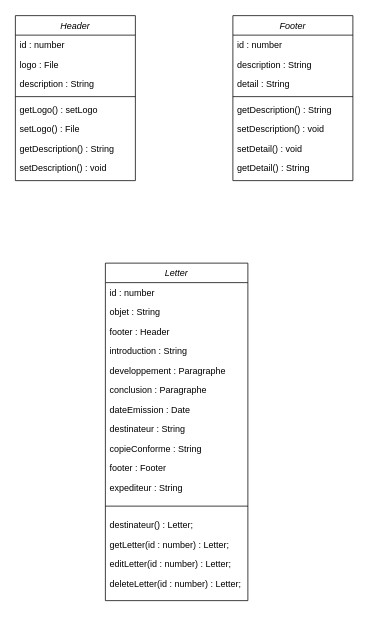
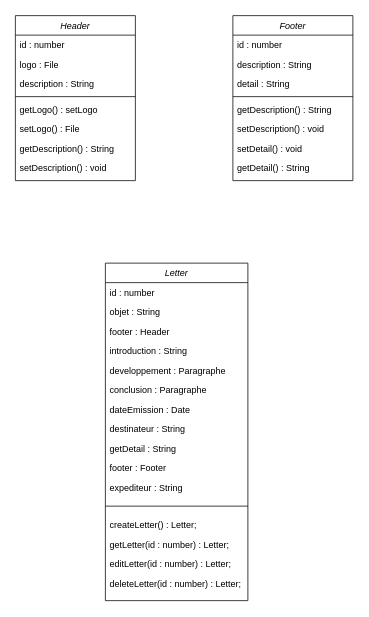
- <mxCell id="20" value="copieConforme : String" style="text;align=left;verticalAlign=top;spacingLeft=4;spacingRight=4;overflow=hidden;rotatable=0;points=[[0,0.5],[1,0.5]];portConstraint=eastwest;" vertex="1" parent="11"><mxGeometry y="234" width="190" height="26" as="geometry" /></mxCell>
+ <mxCell id="20" value="getDetail : String" style="text;align=left;verticalAlign=top;spacingLeft=4;spacingRight=4;overflow=hidden;rotatable=0;points=[[0,0.5],[1,0.5]];portConstraint=eastwest;" vertex="1" parent="11"><mxGeometry y="234" width="190" height="26" as="geometry" /></mxCell>
- <mxCell id="24" value="destinateur() : Letter;" style="text;align=left;verticalAlign=top;spacingLeft=4;spacingRight=4;overflow=hidden;rotatable=0;points=[[0,0.5],[1,0.5]];portConstraint=eastwest;" vertex="1" parent="11"><mxGeometry y="336" width="190" height="26" as="geometry" /></mxCell>
+ <mxCell id="24" value="createLetter() : Letter;" style="text;align=left;verticalAlign=top;spacingLeft=4;spacingRight=4;overflow=hidden;rotatable=0;points=[[0,0.5],[1,0.5]];portConstraint=eastwest;" vertex="1" parent="11"><mxGeometry y="336" width="190" height="26" as="geometry" /></mxCell>
